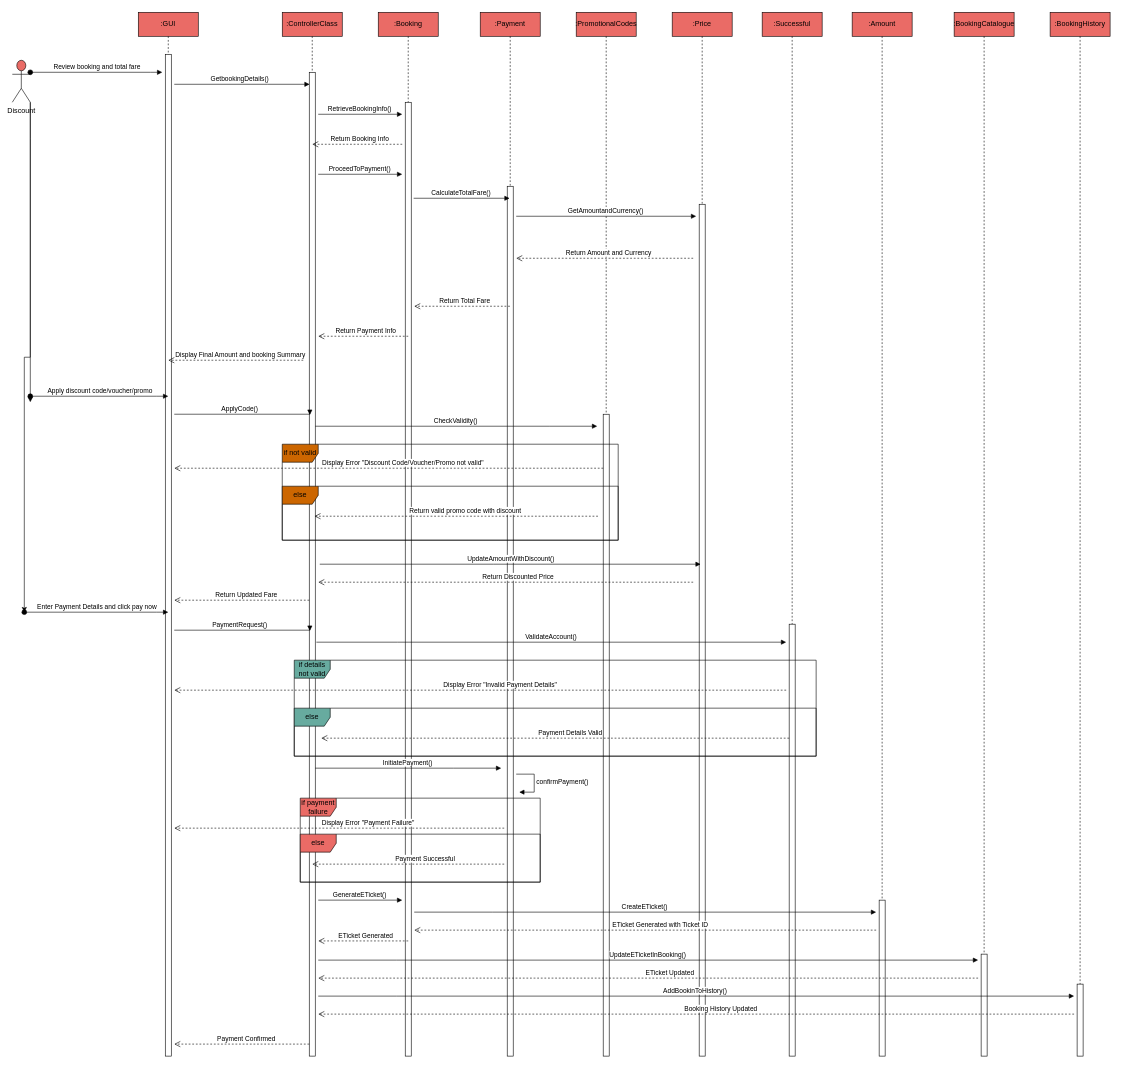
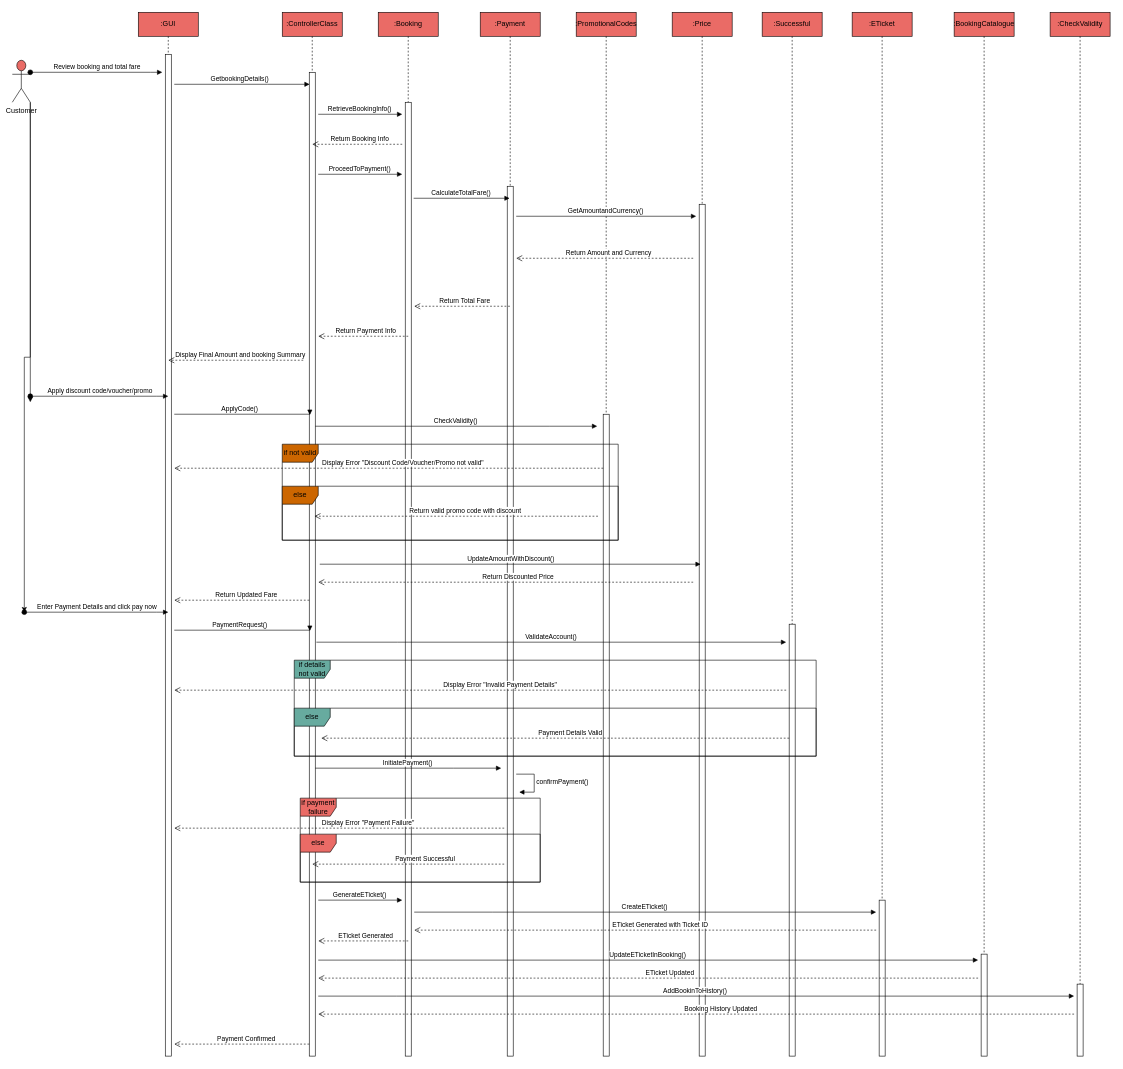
- <mxCell id="31" value=":Amount" style="shape=umlLifeline;perimeter=lifelinePerimeter;whiteSpace=wrap;html=1;container=0;dropTarget=0;collapsible=0;recursiveResize=0;outlineConnect=0;portConstraint=eastwest;newEdgeStyle={&quot;edgeStyle&quot;:&quot;elbowEdgeStyle&quot;,&quot;elbow&quot;:&quot;vertical&quot;,&quot;curved&quot;:0,&quot;rounded&quot;:0};fillColor=#EA6B66;" vertex="1" parent="1"><mxGeometry x="1420" y="20" width="100" height="1740" as="geometry" /></mxCell>
+ <mxCell id="31" value=":ETicket" style="shape=umlLifeline;perimeter=lifelinePerimeter;whiteSpace=wrap;html=1;container=0;dropTarget=0;collapsible=0;recursiveResize=0;outlineConnect=0;portConstraint=eastwest;newEdgeStyle={&quot;edgeStyle&quot;:&quot;elbowEdgeStyle&quot;,&quot;elbow&quot;:&quot;vertical&quot;,&quot;curved&quot;:0,&quot;rounded&quot;:0};fillColor=#EA6B66;" vertex="1" parent="1"><mxGeometry x="1420" y="20" width="100" height="1740" as="geometry" /></mxCell>
- <mxCell id="35" value=":BookingHistory" style="shape=umlLifeline;perimeter=lifelinePerimeter;whiteSpace=wrap;html=1;container=0;dropTarget=0;collapsible=0;recursiveResize=0;outlineConnect=0;portConstraint=eastwest;newEdgeStyle={&quot;edgeStyle&quot;:&quot;elbowEdgeStyle&quot;,&quot;elbow&quot;:&quot;vertical&quot;,&quot;curved&quot;:0,&quot;rounded&quot;:0};fillColor=#EA6B66;" vertex="1" parent="1"><mxGeometry x="1750" y="20" width="100" height="1740" as="geometry" /></mxCell>
+ <mxCell id="35" value=":CheckValidity" style="shape=umlLifeline;perimeter=lifelinePerimeter;whiteSpace=wrap;html=1;container=0;dropTarget=0;collapsible=0;recursiveResize=0;outlineConnect=0;portConstraint=eastwest;newEdgeStyle={&quot;edgeStyle&quot;:&quot;elbowEdgeStyle&quot;,&quot;elbow&quot;:&quot;vertical&quot;,&quot;curved&quot;:0,&quot;rounded&quot;:0};fillColor=#EA6B66;" vertex="1" parent="1"><mxGeometry x="1750" y="20" width="100" height="1740" as="geometry" /></mxCell>
- <mxCell id="21" value="Discount" style="shape=umlActor;verticalLabelPosition=bottom;verticalAlign=top;html=1;outlineConnect=0;fillColor=#EA6B66;" vertex="1" parent="1"><mxGeometry x="20" y="100" width="30" height="70" as="geometry" /></mxCell>
+ <mxCell id="21" value="Customer" style="shape=umlActor;verticalLabelPosition=bottom;verticalAlign=top;html=1;outlineConnect=0;fillColor=#EA6B66;" vertex="1" parent="1"><mxGeometry x="20" y="100" width="30" height="70" as="geometry" /></mxCell>
